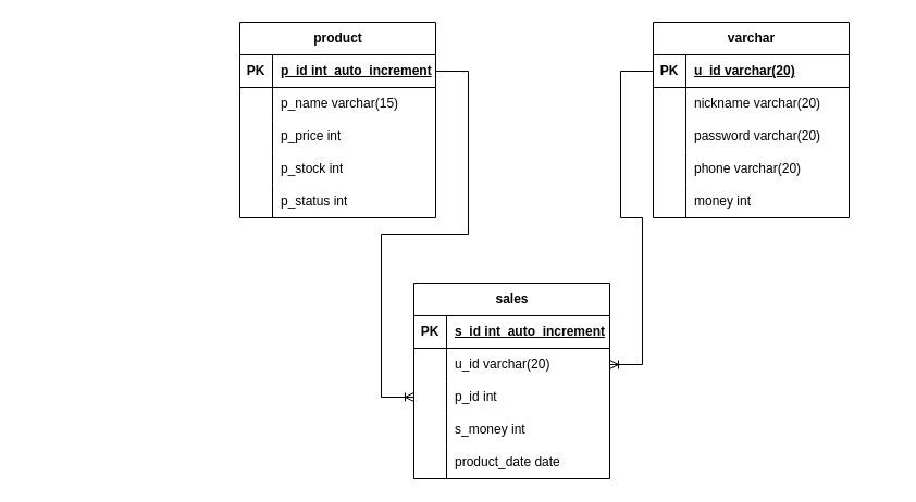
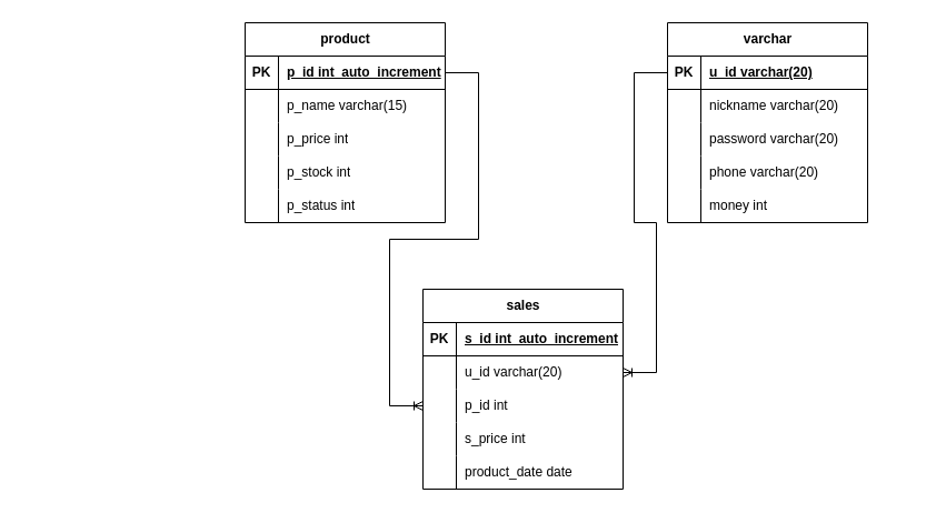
- <mxCell id="46" value="s_money int" style="shape=partialRectangle;connectable=0;fillColor=none;top=0;left=0;bottom=0;right=0;align=left;spacingLeft=6;overflow=hidden;whiteSpace=wrap;html=1;" parent="44" vertex="1"><mxGeometry x="30" width="150" height="30" as="geometry"><mxRectangle width="150" height="30" as="alternateBounds" /></mxGeometry></mxCell>
+ <mxCell id="46" value="s_price int" style="shape=partialRectangle;connectable=0;fillColor=none;top=0;left=0;bottom=0;right=0;align=left;spacingLeft=6;overflow=hidden;whiteSpace=wrap;html=1;" parent="44" vertex="1"><mxGeometry x="30" width="150" height="30" as="geometry"><mxRectangle width="150" height="30" as="alternateBounds" /></mxGeometry></mxCell>
